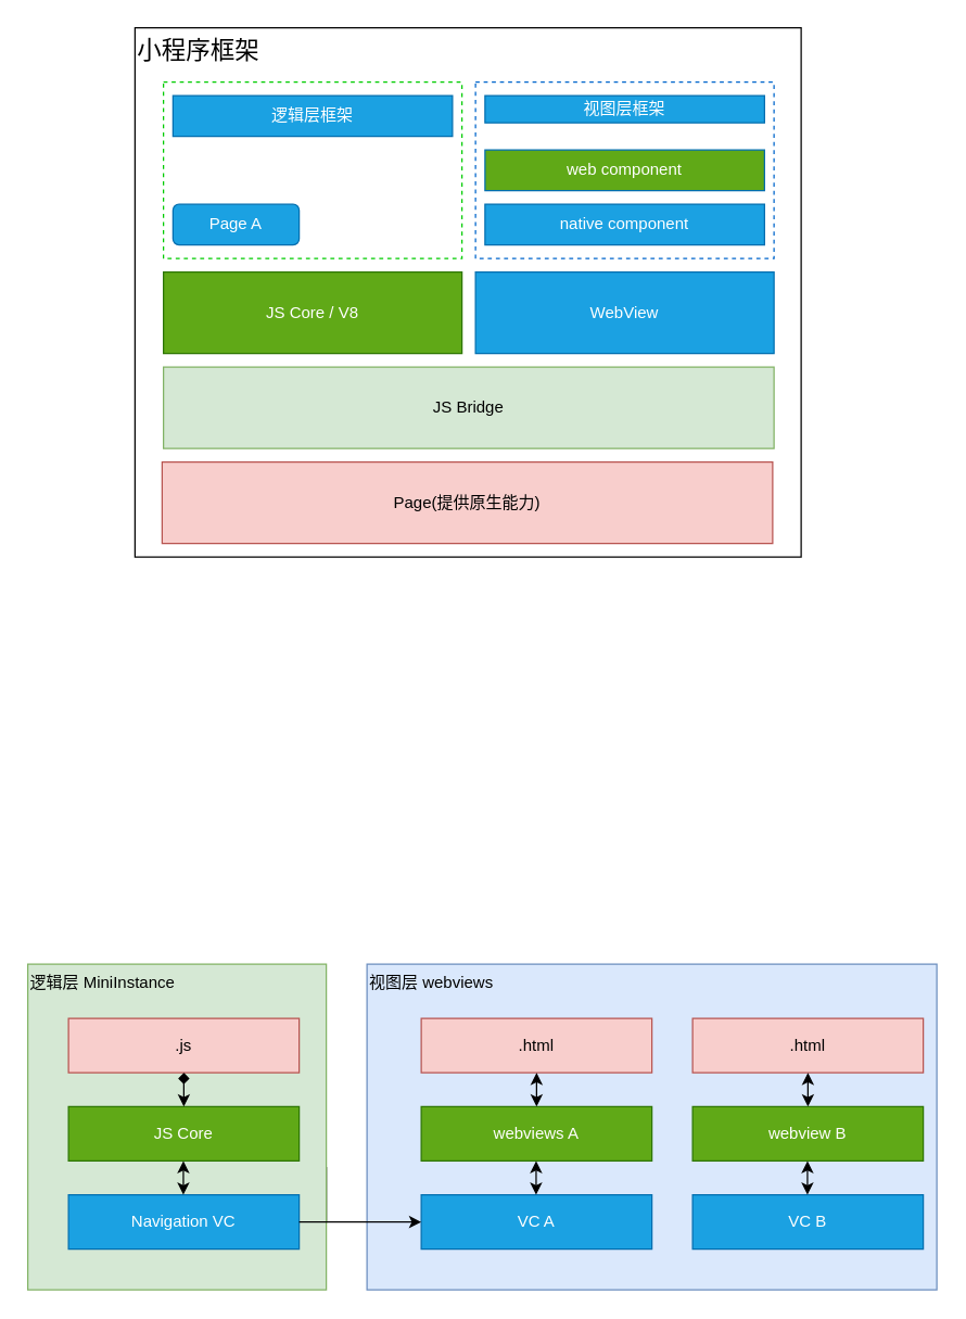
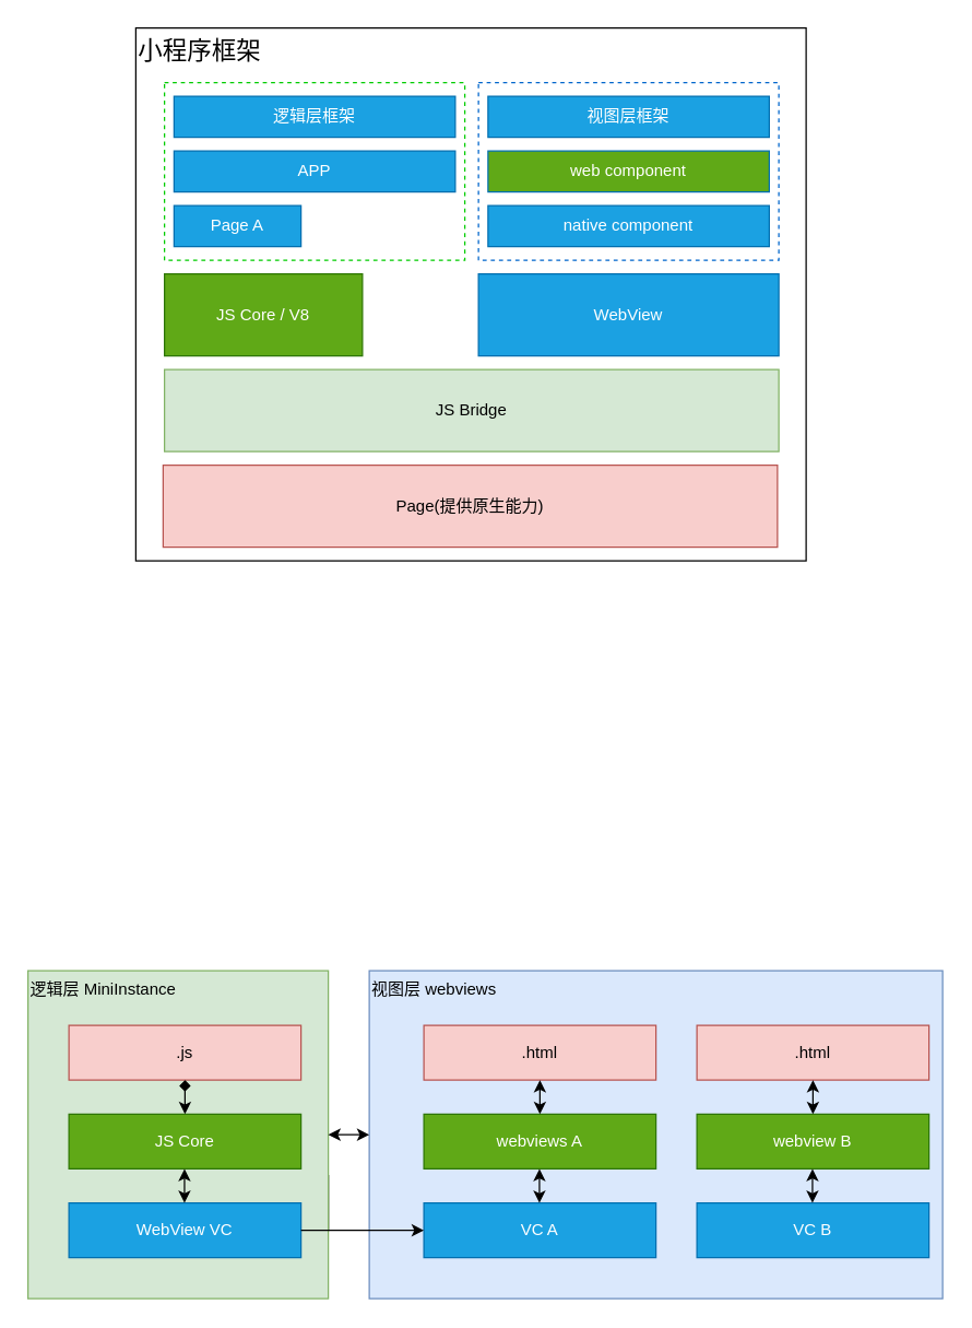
- <mxCell id="11" value="视图层框架" style="rounded=0;whiteSpace=wrap;html=1;fillColor=#1ba1e2;strokeColor=#006EAF;fontColor=#ffffff;" vertex="1" parent="1"><mxGeometry x="357" y="70" width="206" height="20" as="geometry" /></mxCell>
+ <mxCell id="11" value="视图层框架" style="rounded=0;whiteSpace=wrap;html=1;fillColor=#1ba1e2;strokeColor=#006EAF;fontColor=#ffffff;" vertex="1" parent="1"><mxGeometry x="357" y="70" width="206" height="30" as="geometry" /></mxCell>
+ <mxCell id="12" value="APP" style="rounded=0;whiteSpace=wrap;html=1;fillColor=#1ba1e2;strokeColor=#006EAF;fontColor=#ffffff;" vertex="1" parent="1"><mxGeometry x="127" y="110" width="206" height="30" as="geometry" /></mxCell>
- <mxCell id="13" value="Page A" style="whiteSpace=wrap;html=1;fillColor=#1ba1e2;strokeColor=#006EAF;fontColor=#ffffff;rounded=1;" vertex="1" parent="1"><mxGeometry x="127" y="150" width="93" height="30" as="geometry" /></mxCell>
+ <mxCell id="13" value="Page A" style="rounded=0;whiteSpace=wrap;html=1;fillColor=#1ba1e2;strokeColor=#006EAF;fontColor=#ffffff;" vertex="1" parent="1"><mxGeometry x="127" y="150" width="93" height="30" as="geometry" /></mxCell>
- <mxCell id="5" value="JS Core / V8" style="rounded=0;whiteSpace=wrap;html=1;fillColor=#60a917;strokeColor=#2D7600;fontColor=#ffffff;" vertex="1" parent="1"><mxGeometry x="120" y="200" width="220" height="60" as="geometry" /></mxCell>
+ <mxCell id="5" value="JS Core / V8" style="rounded=0;whiteSpace=wrap;html=1;fillColor=#60a917;strokeColor=#2D7600;fontColor=#ffffff;" vertex="1" parent="1"><mxGeometry x="120" y="200" width="145" height="60" as="geometry" /></mxCell>
+ <mxCell id="33" value="" style="endArrow=classic;startArrow=classic;html=1;fontSize=18;exitX=1;exitY=0.5;exitDx=0;exitDy=0;entryX=0;entryY=0.5;entryDx=0;entryDy=0;" edge="1" parent="1" source="16" target="22"><mxGeometry width="50" height="50" relative="1" as="geometry"><mxPoint x="145" y="825" as="sourcePoint" /><mxPoint x="145" y="800" as="targetPoint" /></mxGeometry></mxCell>
- <mxCell id="18" value="Navigation VC" style="rounded=0;whiteSpace=wrap;html=1;fillColor=#1ba1e2;strokeColor=#006EAF;fontColor=#ffffff;" vertex="1" parent="1"><mxGeometry x="50" y="880" width="170" height="40" as="geometry" /></mxCell>
+ <mxCell id="18" value="WebView VC" style="rounded=0;whiteSpace=wrap;html=1;fillColor=#1ba1e2;strokeColor=#006EAF;fontColor=#ffffff;" vertex="1" parent="1"><mxGeometry x="50" y="880" width="170" height="40" as="geometry" /></mxCell>
